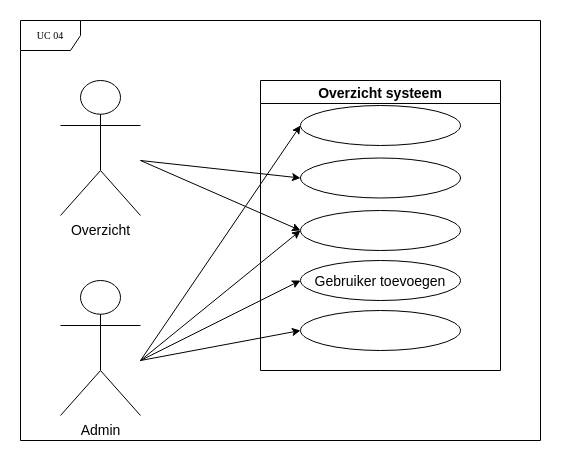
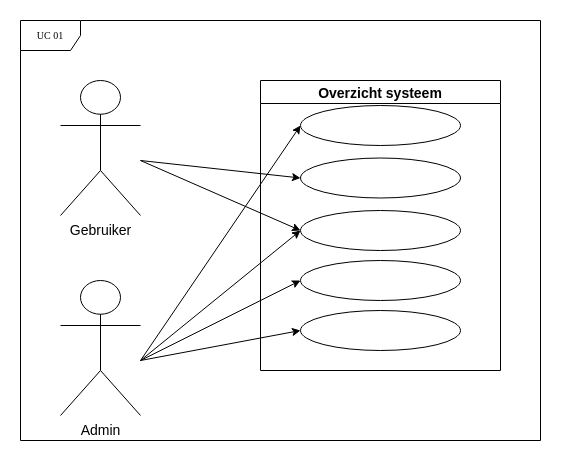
- <mxCell id="2" value="UC 04" style="shape=umlFrame;whiteSpace=wrap;html=1;rounded=0;shadow=0;comic=0;labelBackgroundColor=none;strokeWidth=1;fontFamily=Verdana;fontSize=10;align=center;" parent="1" vertex="1"><mxGeometry x="20" y="20" width="520" height="420" as="geometry" /></mxCell>
+ <mxCell id="2" value="UC 01" style="shape=umlFrame;whiteSpace=wrap;html=1;rounded=0;shadow=0;comic=0;labelBackgroundColor=none;strokeWidth=1;fontFamily=Verdana;fontSize=10;align=center;" parent="1" vertex="1"><mxGeometry x="20" y="20" width="520" height="420" as="geometry" /></mxCell>
- <mxCell id="3" value="Overzicht" style="shape=umlActor;verticalLabelPosition=bottom;verticalAlign=top;html=1;outlineConnect=0;fontSize=14;" vertex="1" parent="1"><mxGeometry x="60" y="80" width="80" height="135" as="geometry" /></mxCell>
+ <mxCell id="3" value="Gebruiker" style="shape=umlActor;verticalLabelPosition=bottom;verticalAlign=top;html=1;outlineConnect=0;fontSize=14;" vertex="1" parent="1"><mxGeometry x="60" y="80" width="80" height="135" as="geometry" /></mxCell>
- <mxCell id="11" value="&lt;span style=&quot;font-size: 14px&quot;&gt;Gebruiker toevoegen&lt;/span&gt;" style="text;html=1;strokeColor=none;fillColor=none;align=center;verticalAlign=middle;whiteSpace=wrap;rounded=0;fontSize=19;" vertex="1" parent="5"><mxGeometry x="50" y="185" width="140" height="30" as="geometry" /></mxCell>
